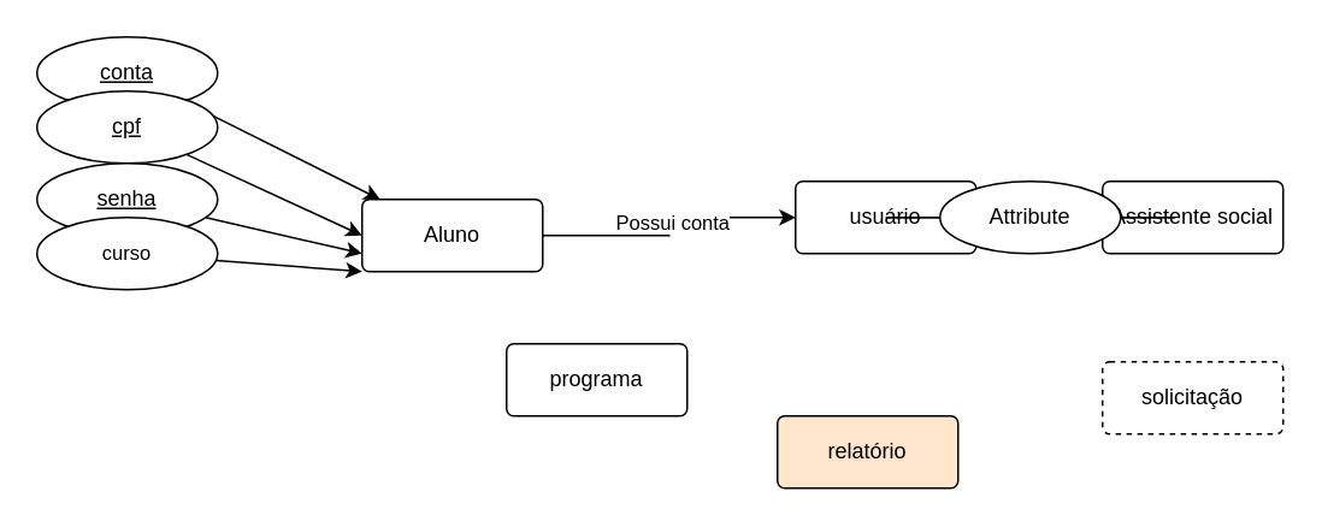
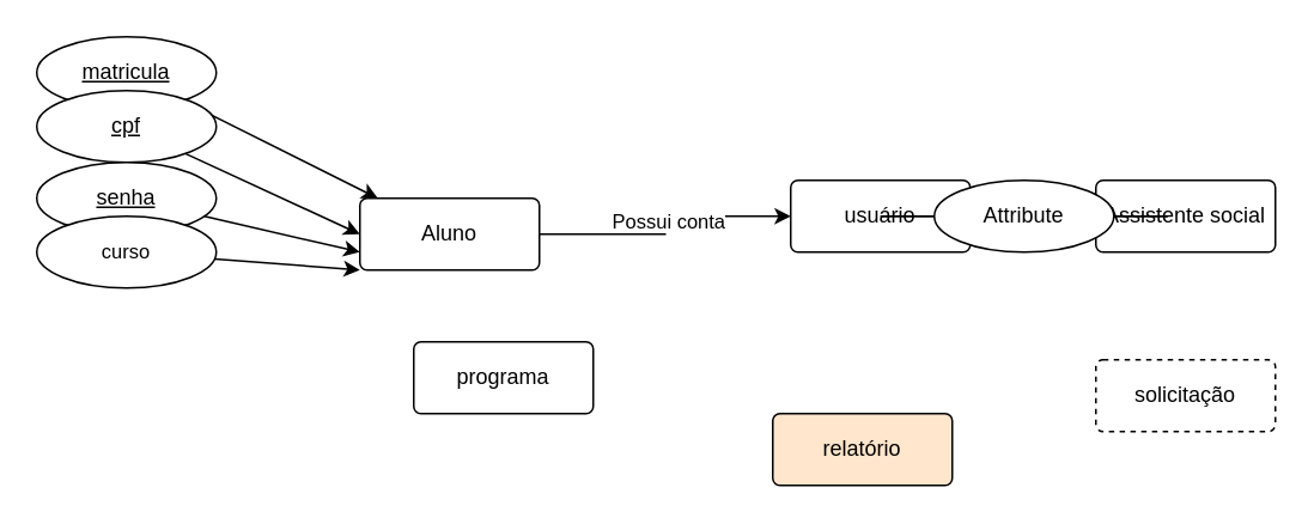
- <mxCell id="13" value="conta" style="ellipse;whiteSpace=wrap;html=1;align=center;fontStyle=4;" vertex="1" parent="1"><mxGeometry x="20" y="20" width="100" height="40" as="geometry" /></mxCell>
+ <mxCell id="13" value="matricula" style="ellipse;whiteSpace=wrap;html=1;align=center;fontStyle=4;" vertex="1" parent="1"><mxGeometry x="20" y="20" width="100" height="40" as="geometry" /></mxCell>
- <mxCell id="9" value="programa" style="rounded=1;arcSize=10;whiteSpace=wrap;html=1;align=center;" vertex="1" parent="1"><mxGeometry x="280" y="190" width="100" height="40" as="geometry" /></mxCell>
+ <mxCell id="9" value="programa" style="rounded=1;arcSize=10;whiteSpace=wrap;html=1;align=center;" vertex="1" parent="1"><mxGeometry x="230" y="190" width="100" height="40" as="geometry" /></mxCell>
